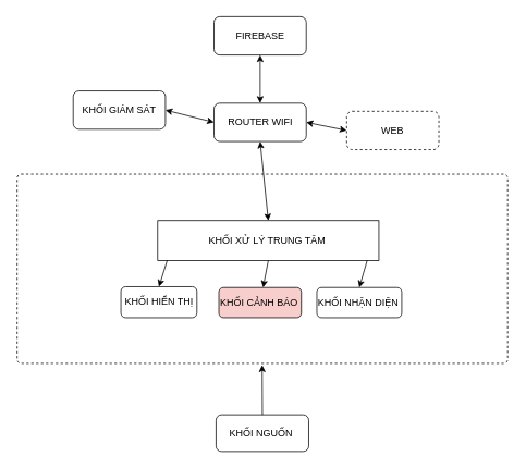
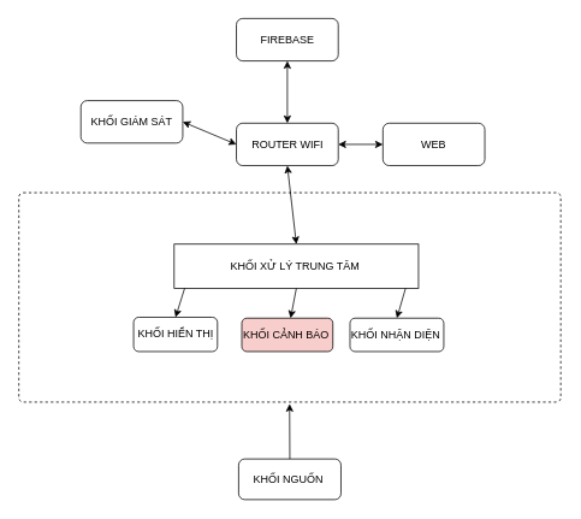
- <mxCell id="13" value="ROUTER WIFI" style="rounded=1;whiteSpace=wrap;html=1;" parent="1" vertex="1"><mxGeometry x="261.5" y="126" width="113" height="47" as="geometry" /></mxCell>
+ <mxCell id="13" value="ROUTER WIFI" style="rounded=1;whiteSpace=wrap;html=1;" parent="1" vertex="1"><mxGeometry x="261.5" y="136" width="113" height="47" as="geometry" /></mxCell>
- <mxCell id="15" value="WEB" style="rounded=1;whiteSpace=wrap;html=1;dashed=1;" parent="1" vertex="1"><mxGeometry x="424" y="136" width="113" height="47" as="geometry" /></mxCell>
+ <mxCell id="15" value="WEB" style="rounded=1;whiteSpace=wrap;html=1;" parent="1" vertex="1"><mxGeometry x="424" y="136" width="113" height="47" as="geometry" /></mxCell>
